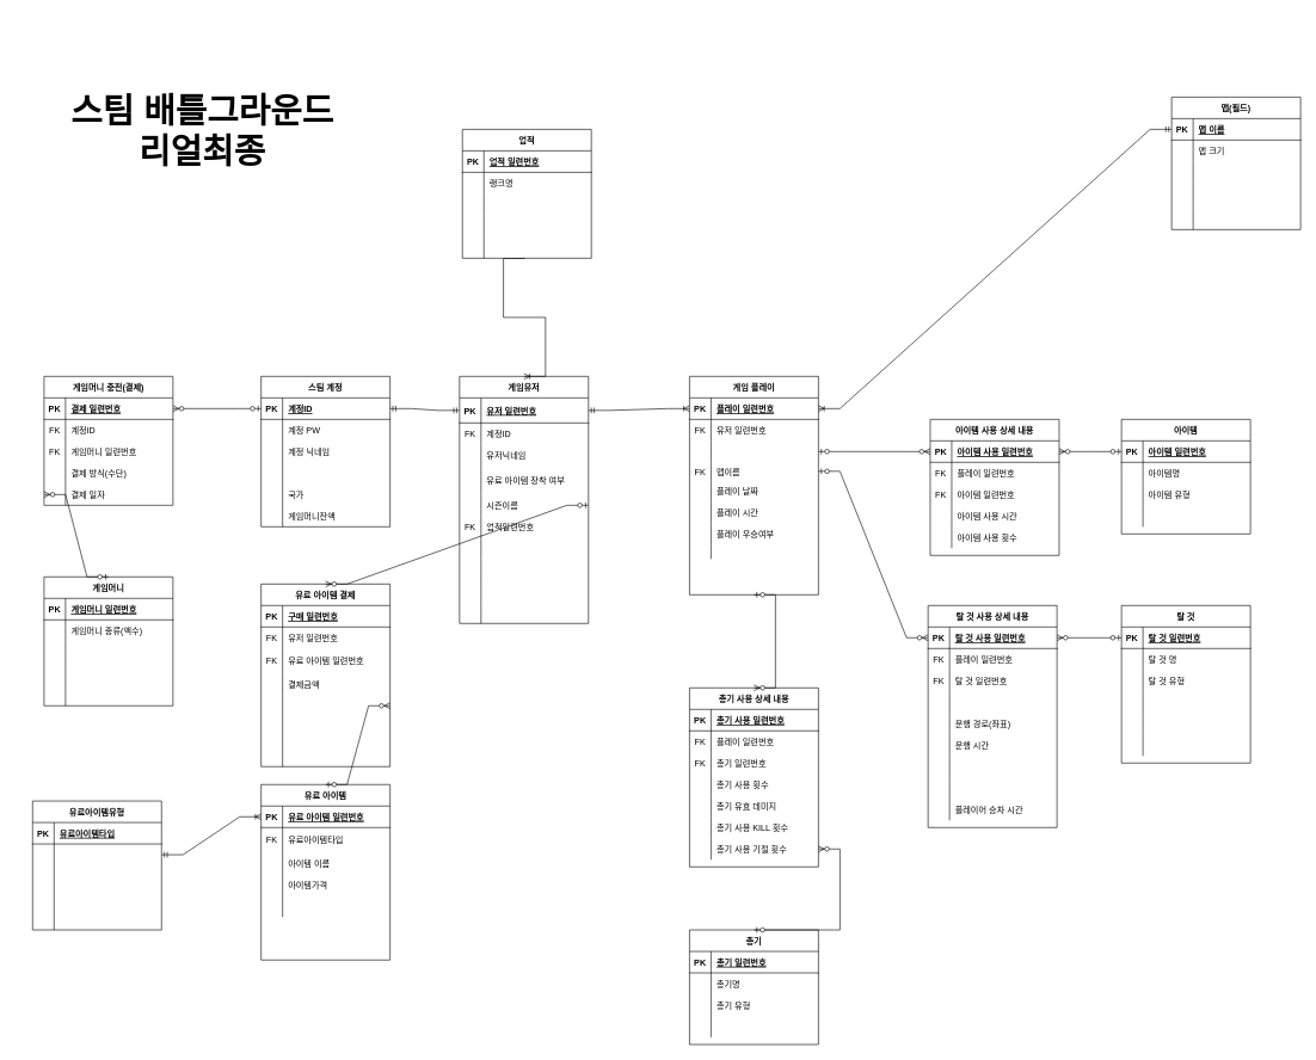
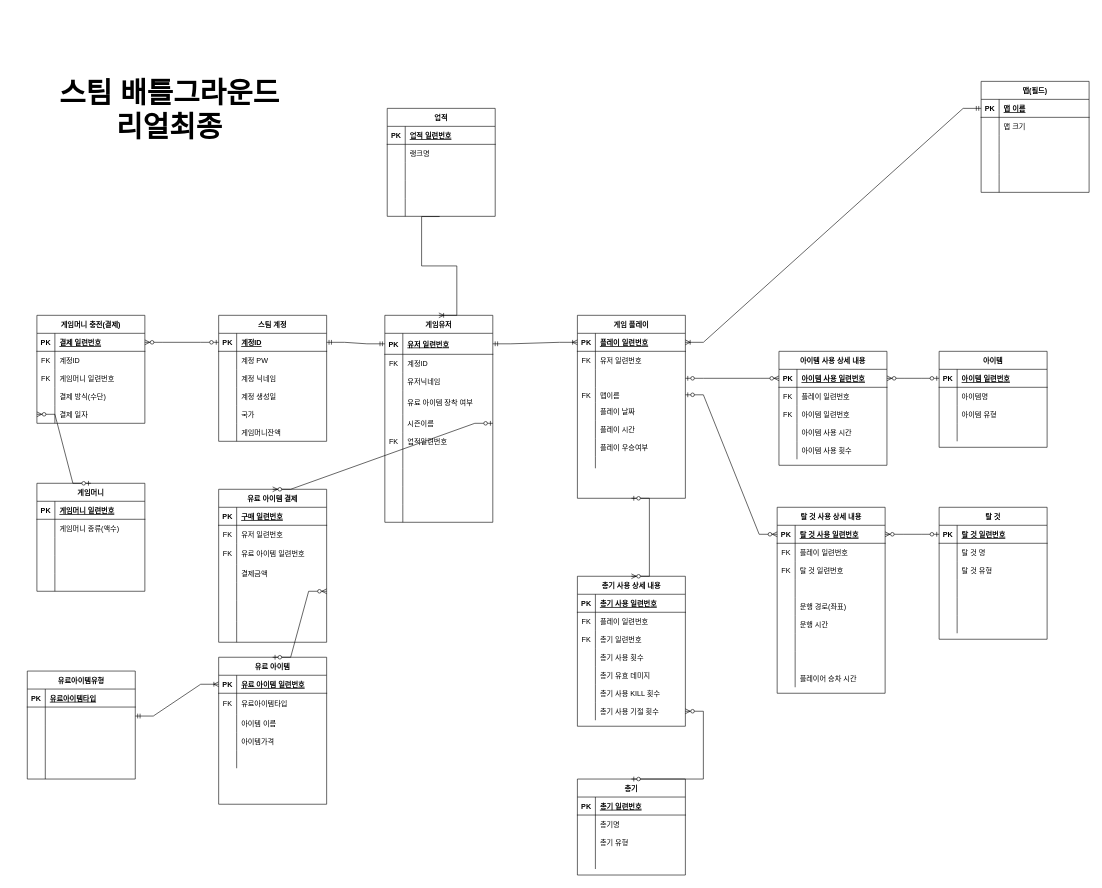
+ <mxCell id="15" value="계정 생성일" style="shape=partialRectangle;connectable=0;fillColor=none;top=0;left=0;bottom=0;right=0;align=left;spacingLeft=6;overflow=hidden;" parent="13" vertex="1"><mxGeometry x="30" width="150" height="30" as="geometry"><mxRectangle width="150" height="30" as="alternateBounds" /></mxGeometry></mxCell>
